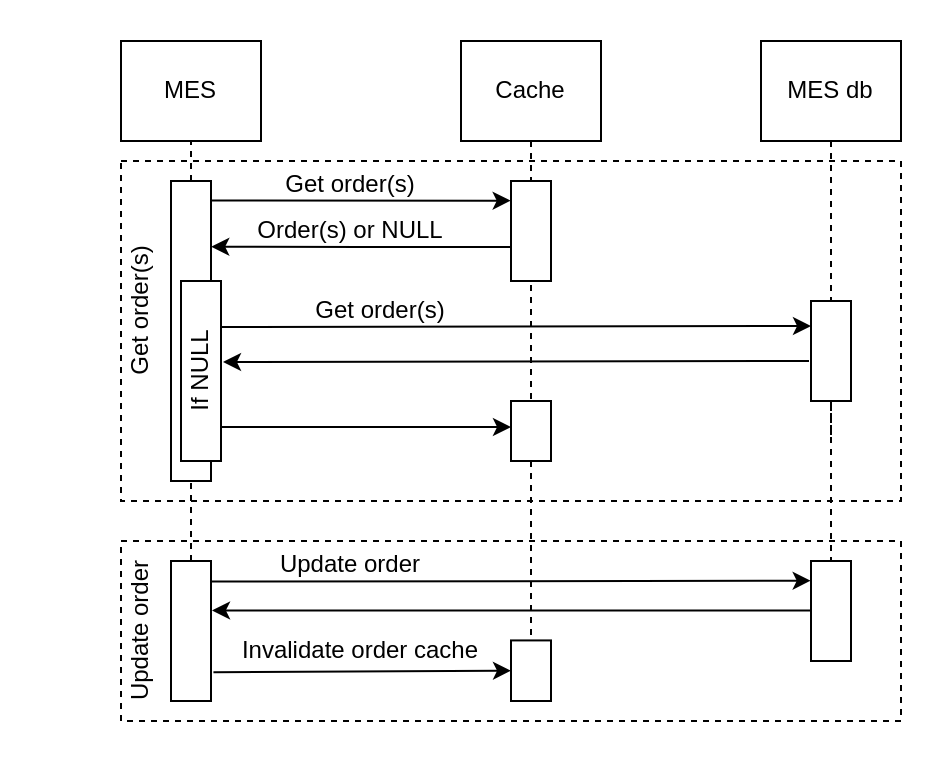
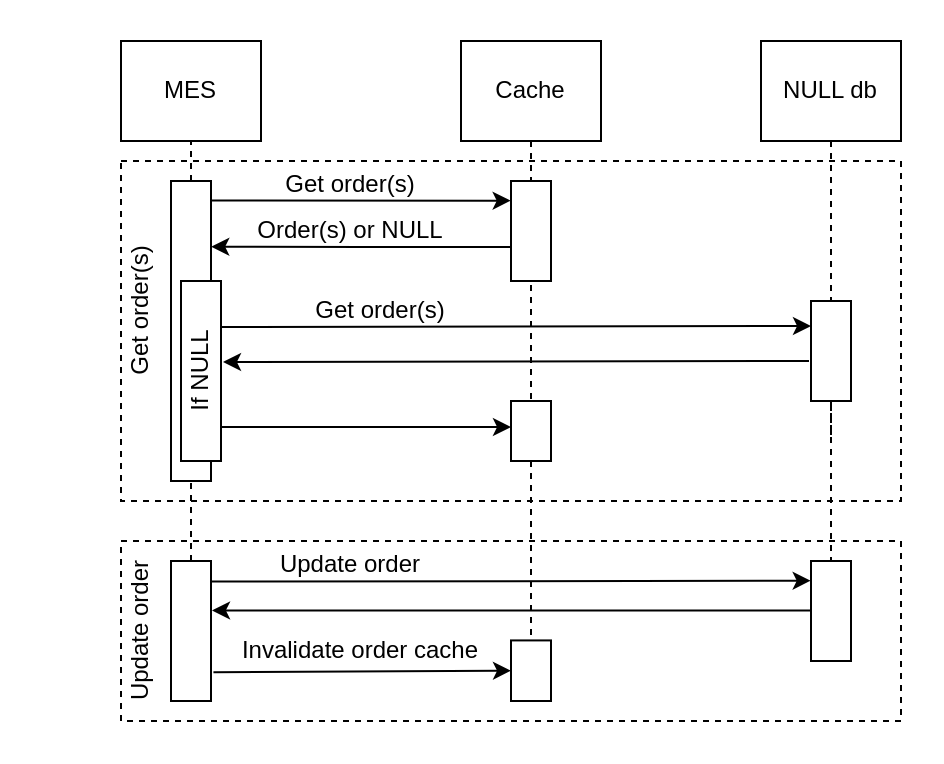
- <mxCell id="10" value="MES db" style="rounded=0;whiteSpace=wrap;html=1;" parent="1" vertex="1"><mxGeometry x="380" y="20" width="70" height="50" as="geometry" /></mxCell>
+ <mxCell id="10" value="NULL db" style="rounded=0;whiteSpace=wrap;html=1;" parent="1" vertex="1"><mxGeometry x="380" y="20" width="70" height="50" as="geometry" /></mxCell>
